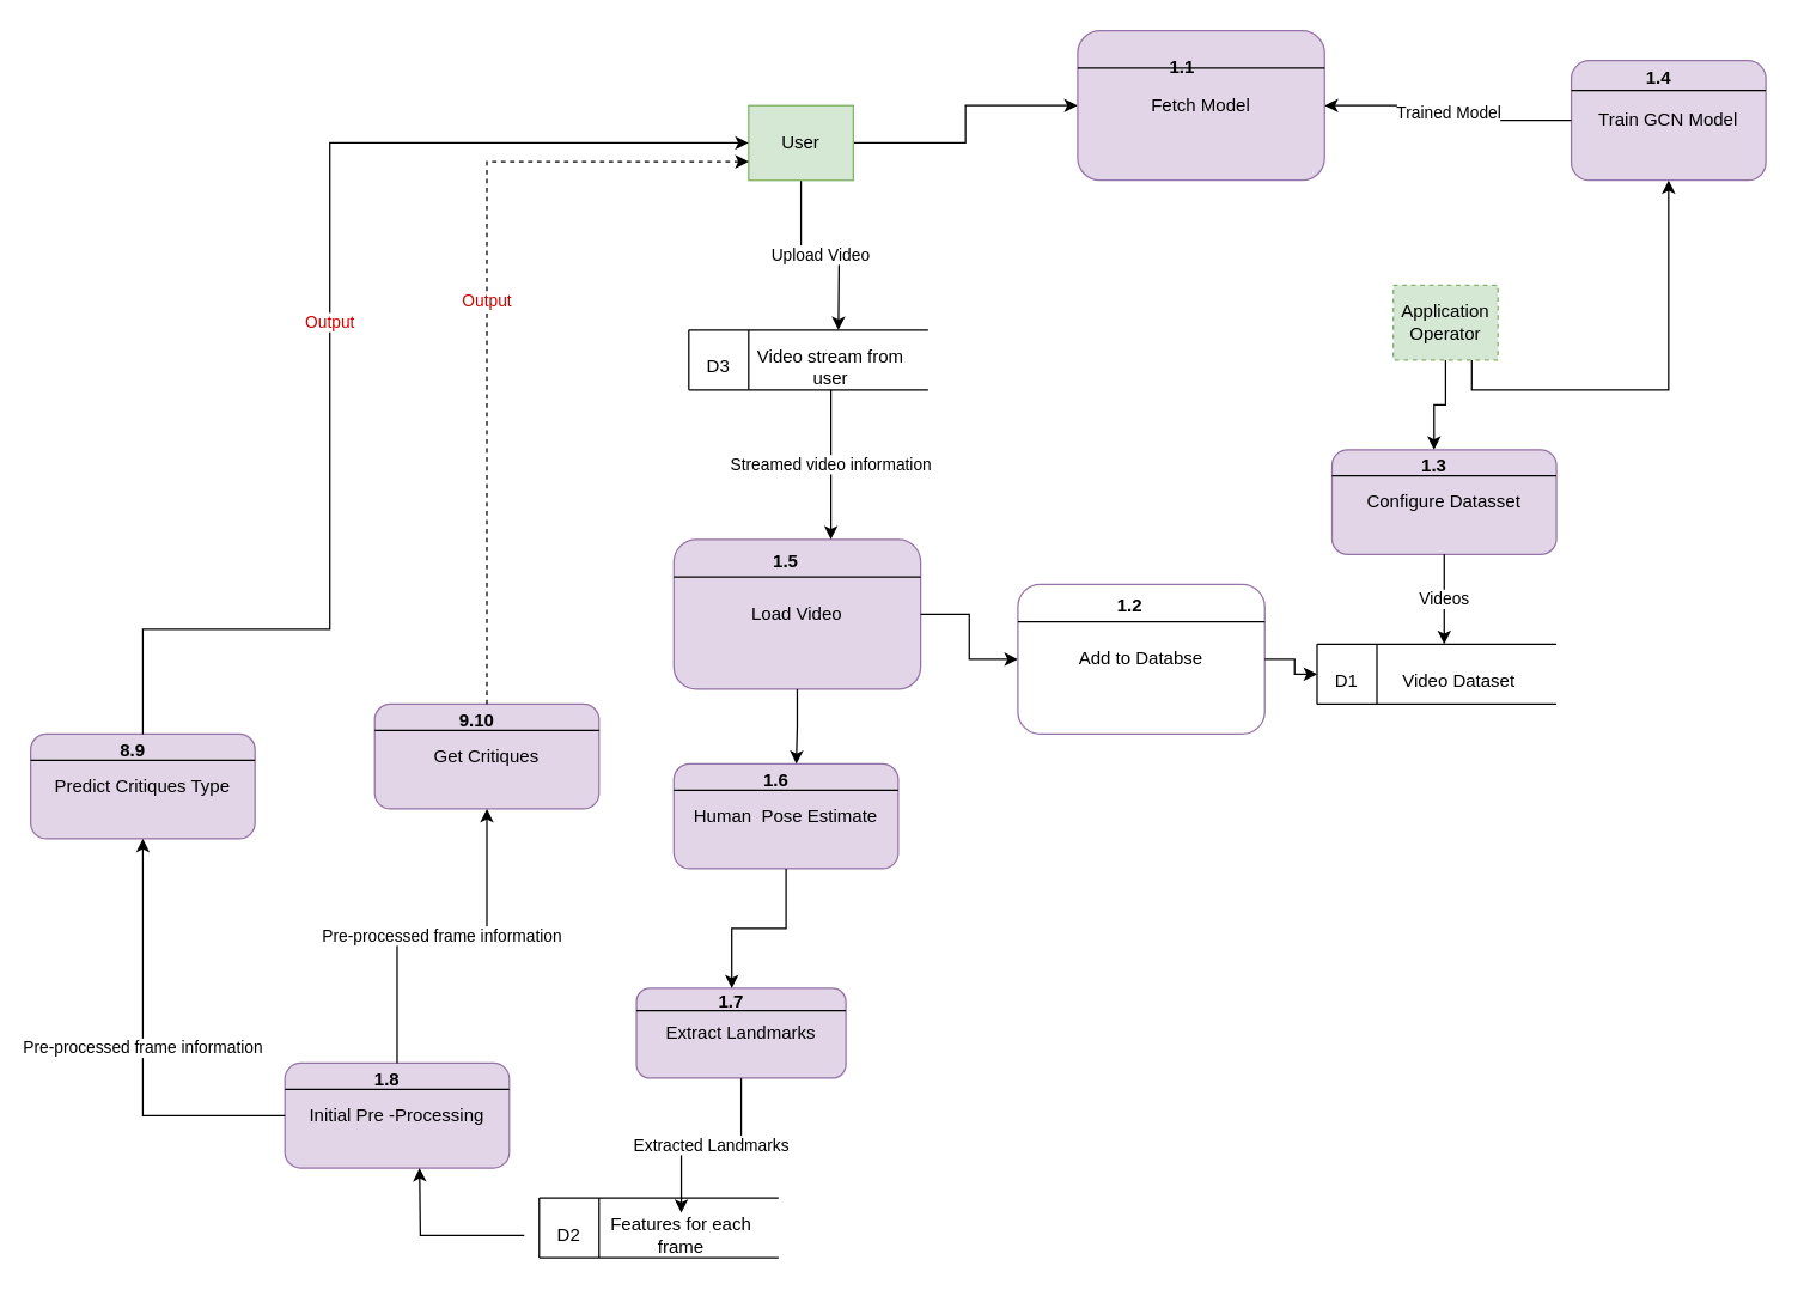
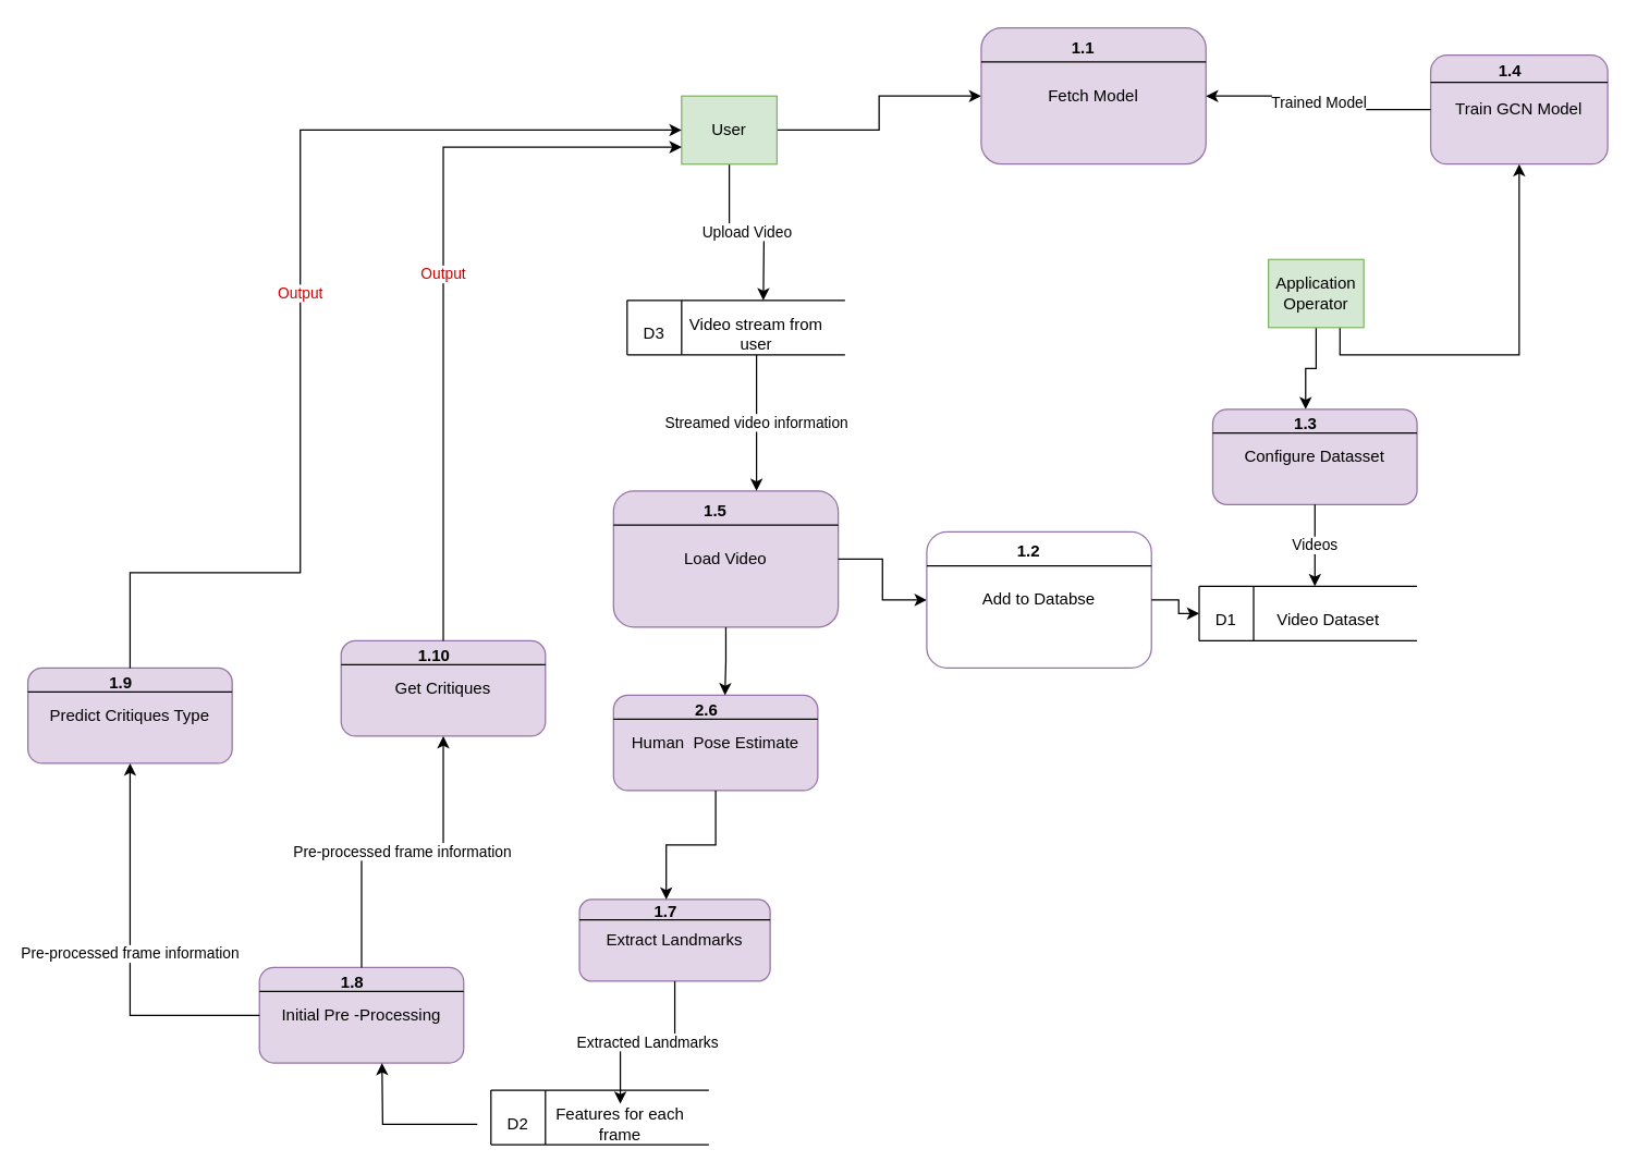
- <mxCell id="47" value="&lt;b&gt;1.1&lt;/b&gt;" style="text;html=1;strokeColor=none;fillColor=none;align=center;verticalAlign=middle;whiteSpace=wrap;rounded=0;" vertex="1" parent="44"><mxGeometry x="40" y="10" width="60" height="30" as="geometry" /></mxCell>
+ <mxCell id="47" value="&lt;b&gt;1.1&lt;/b&gt;" style="text;html=1;strokeColor=none;fillColor=none;align=center;verticalAlign=middle;whiteSpace=wrap;rounded=0;" vertex="1" parent="44"><mxGeometry x="45" width="60" height="30" as="geometry" /></mxCell>
- <mxCell id="65" value="Application Operator" style="rounded=0;whiteSpace=wrap;html=1;fillColor=#d5e8d4;strokeColor=#82b366;dashed=1;" vertex="1" parent="1"><mxGeometry x="930.91" y="190" width="70" height="50" as="geometry" /></mxCell>
+ <mxCell id="65" value="Application Operator" style="rounded=0;whiteSpace=wrap;html=1;fillColor=#d5e8d4;strokeColor=#82b366;" vertex="1" parent="1"><mxGeometry x="930.91" y="190" width="70" height="50" as="geometry" /></mxCell>
- <mxCell id="87" value="&lt;font color=&quot;#cc0000&quot;&gt;Output&lt;/font&gt;" style="edgeStyle=orthogonalEdgeStyle;rounded=0;orthogonalLoop=1;jettySize=auto;html=1;entryX=0;entryY=0.75;entryDx=0;entryDy=0;dashed=1;" edge="1" parent="1" source="77" target="4"><mxGeometry relative="1" as="geometry"><mxPoint x="340" y="410" as="sourcePoint" /><Array as="points"><mxPoint x="325" y="108" /></Array></mxGeometry></mxCell>
+ <mxCell id="87" value="&lt;font color=&quot;#cc0000&quot;&gt;Output&lt;/font&gt;" style="edgeStyle=orthogonalEdgeStyle;rounded=0;orthogonalLoop=1;jettySize=auto;html=1;entryX=0;entryY=0.75;entryDx=0;entryDy=0;" edge="1" parent="1" source="77" target="4"><mxGeometry relative="1" as="geometry"><mxPoint x="340" y="410" as="sourcePoint" /><Array as="points"><mxPoint x="325" y="108" /></Array></mxGeometry></mxCell>
- <mxCell id="79" value="&lt;b&gt;9.10&lt;/b&gt;" style="text;html=1;strokeColor=none;fillColor=none;align=center;verticalAlign=middle;whiteSpace=wrap;rounded=0;" vertex="1" parent="76"><mxGeometry x="40.909" width="54.545" height="21" as="geometry" /></mxCell>
+ <mxCell id="79" value="&lt;b&gt;1.10&lt;/b&gt;" style="text;html=1;strokeColor=none;fillColor=none;align=center;verticalAlign=middle;whiteSpace=wrap;rounded=0;" vertex="1" parent="76"><mxGeometry x="40.909" width="54.545" height="21" as="geometry" /></mxCell>
- <mxCell id="83" value="&lt;b&gt;8.9&lt;/b&gt;" style="text;html=1;strokeColor=none;fillColor=none;align=center;verticalAlign=middle;whiteSpace=wrap;rounded=0;" vertex="1" parent="80"><mxGeometry x="40.909" width="54.545" height="21" as="geometry" /></mxCell>
+ <mxCell id="83" value="&lt;b&gt;1.9&lt;/b&gt;" style="text;html=1;strokeColor=none;fillColor=none;align=center;verticalAlign=middle;whiteSpace=wrap;rounded=0;" vertex="1" parent="80"><mxGeometry x="40.909" width="54.545" height="21" as="geometry" /></mxCell>
- <mxCell id="22" value="&lt;b&gt;1.6&lt;/b&gt;" style="text;html=1;strokeColor=none;fillColor=none;align=center;verticalAlign=middle;whiteSpace=wrap;rounded=0;" vertex="1" parent="19"><mxGeometry x="40.909" width="54.545" height="21" as="geometry" /></mxCell>
+ <mxCell id="22" value="&lt;b&gt;2.6&lt;/b&gt;" style="text;html=1;strokeColor=none;fillColor=none;align=center;verticalAlign=middle;whiteSpace=wrap;rounded=0;" vertex="1" parent="19"><mxGeometry x="40.909" width="54.545" height="21" as="geometry" /></mxCell>
